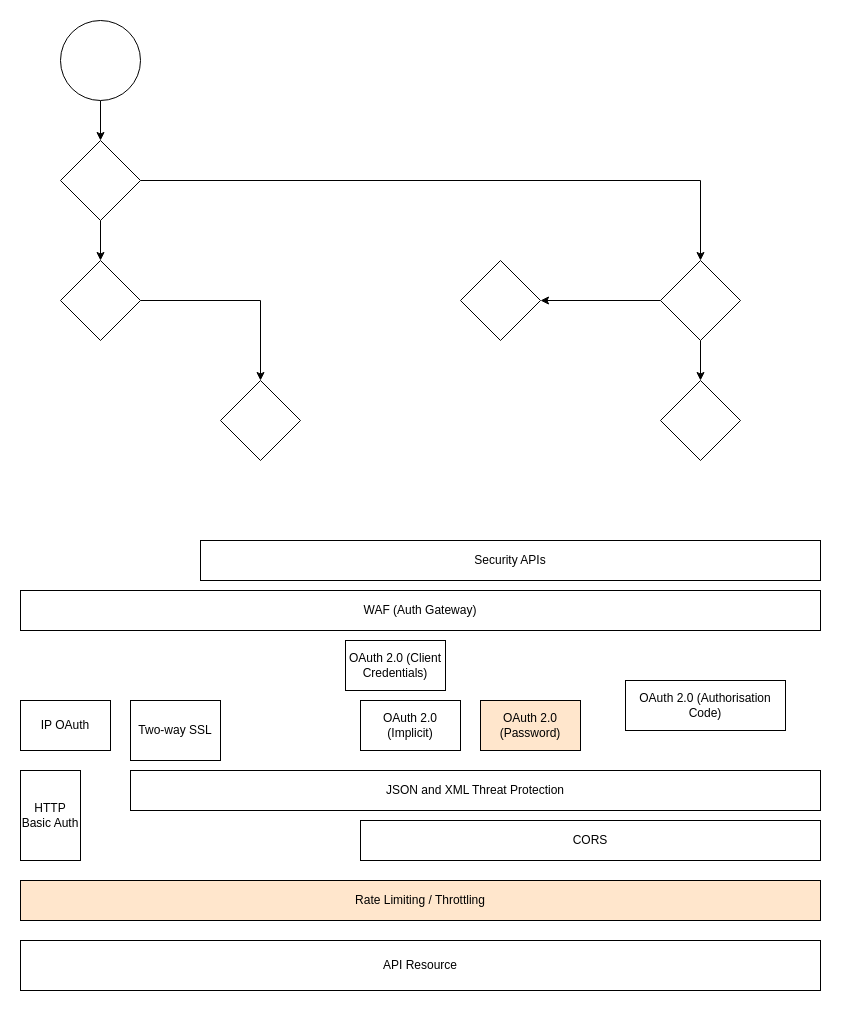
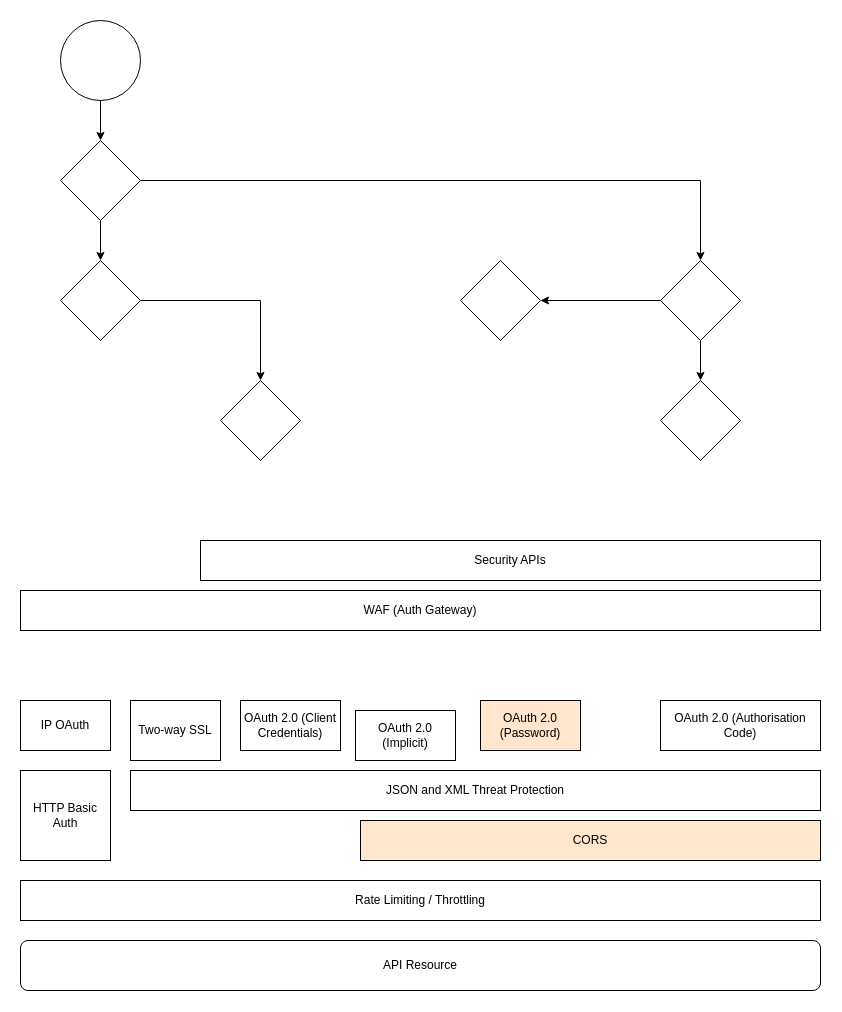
- <mxCell id="19" value="OAuth 2.0 (Client Credentials)" style="rounded=0;whiteSpace=wrap;html=1;" vertex="1" parent="1"><mxGeometry x="345" y="640" width="100" height="50" as="geometry" /></mxCell>
+ <mxCell id="19" value="OAuth 2.0 (Client Credentials)" style="rounded=0;whiteSpace=wrap;html=1;" vertex="1" parent="1"><mxGeometry x="240" y="700" width="100" height="50" as="geometry" /></mxCell>
- <mxCell id="22" value="OAuth 2.0 (Authorisation Code)" style="rounded=0;whiteSpace=wrap;html=1;" vertex="1" parent="1"><mxGeometry x="625" y="680" width="160" height="50" as="geometry" /></mxCell>
+ <mxCell id="22" value="OAuth 2.0 (Authorisation Code)" style="rounded=0;whiteSpace=wrap;html=1;" vertex="1" parent="1"><mxGeometry x="660" y="700" width="160" height="50" as="geometry" /></mxCell>
- <mxCell id="20" value="OAuth 2.0 (Implicit)" style="rounded=0;whiteSpace=wrap;html=1;" vertex="1" parent="1"><mxGeometry x="360" y="700" width="100" height="50" as="geometry" /></mxCell>
+ <mxCell id="20" value="OAuth 2.0 (Implicit)" style="rounded=0;whiteSpace=wrap;html=1;" vertex="1" parent="1"><mxGeometry x="355" y="710" width="100" height="50" as="geometry" /></mxCell>
- <mxCell id="23" value="HTTP Basic Auth" style="rounded=0;whiteSpace=wrap;html=1;" vertex="1" parent="1"><mxGeometry x="20" y="770" width="60" height="90" as="geometry" /></mxCell>
+ <mxCell id="23" value="HTTP Basic Auth" style="rounded=0;whiteSpace=wrap;html=1;" vertex="1" parent="1"><mxGeometry y="770" width="90" height="90" as="geometry" x="20" /></mxCell>
- <mxCell id="25" value="CORS" style="rounded=0;whiteSpace=wrap;html=1;" vertex="1" parent="1"><mxGeometry x="360" y="820" width="460" height="40" as="geometry" /></mxCell>
+ <mxCell id="25" value="CORS" style="rounded=0;whiteSpace=wrap;html=1;fillColor=#ffe6cc;" vertex="1" parent="1"><mxGeometry x="360" y="820" width="460" height="40" as="geometry" /></mxCell>
- <mxCell id="26" value="Rate Limiting / Throttling" style="rounded=0;whiteSpace=wrap;html=1;fillColor=#ffe6cc;" vertex="1" parent="1"><mxGeometry y="880" width="800" height="40" as="geometry" x="20" /></mxCell>
+ <mxCell id="26" value="Rate Limiting / Throttling" style="rounded=0;whiteSpace=wrap;html=1;" vertex="1" parent="1"><mxGeometry y="880" width="800" height="40" as="geometry" x="20" /></mxCell>
- <mxCell id="27" value="API Resource" style="rounded=0;whiteSpace=wrap;html=1;" vertex="1" parent="1"><mxGeometry y="940" width="800" height="50" as="geometry" x="20" /></mxCell>
+ <mxCell id="27" value="API Resource" style="whiteSpace=wrap;html=1;rounded=1;" vertex="1" parent="1"><mxGeometry y="940" width="800" height="50" as="geometry" x="20" /></mxCell>
